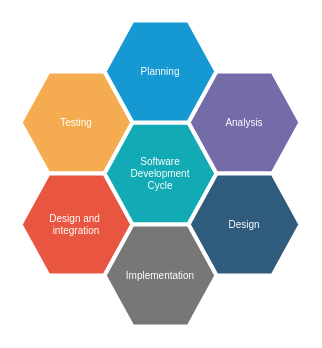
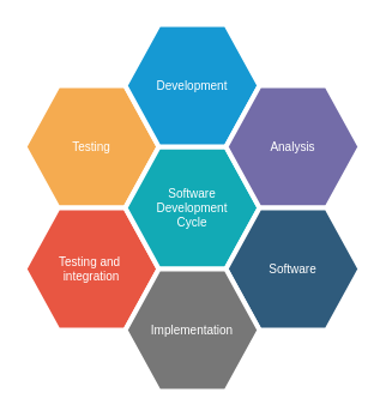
- <mxCell id="5" value="Planning" style="shape=hexagon;strokeWidth=4;html=1;fillColor=#1699D3;strokeColor=#ffffff;shadow=0;fontSize=10;fontColor=#FFFFFF;align=center;fontStyle=0;whiteSpace=wrap;spacing=10;rounded=0;" parent="1" vertex="1"><mxGeometry x="104" y="20" width="112" height="102" as="geometry" /></mxCell>
+ <mxCell id="5" value="Development" style="shape=hexagon;strokeWidth=4;html=1;fillColor=#1699D3;strokeColor=#ffffff;shadow=0;fontSize=10;fontColor=#FFFFFF;align=center;fontStyle=0;whiteSpace=wrap;spacing=10;rounded=0;" parent="1" vertex="1"><mxGeometry x="104" y="20" width="112" height="102" as="geometry" /></mxCell>
- <mxCell id="3" value="Design and&amp;nbsp;&lt;br&gt;integration" style="shape=hexagon;strokeWidth=4;html=1;fillColor=#E85642;strokeColor=#ffffff;shadow=0;fontSize=10;fontColor=#FFFFFF;align=center;fontStyle=0;whiteSpace=wrap;spacing=10;rounded=0;" parent="1" vertex="1"><mxGeometry x="20" y="173" width="112" height="102" as="geometry" /></mxCell>
+ <mxCell id="3" value="Testing and&amp;nbsp;&lt;br&gt;integration" style="shape=hexagon;strokeWidth=4;html=1;fillColor=#E85642;strokeColor=#ffffff;shadow=0;fontSize=10;fontColor=#FFFFFF;align=center;fontStyle=0;whiteSpace=wrap;spacing=10;rounded=0;" parent="1" vertex="1"><mxGeometry x="20" y="173" width="112" height="102" as="geometry" /></mxCell>
- <mxCell id="7" value="Design" style="shape=hexagon;strokeWidth=4;html=1;fillColor=#2F5B7C;strokeColor=#ffffff;shadow=0;fontSize=10;fontColor=#FFFFFF;align=center;fontStyle=0;whiteSpace=wrap;spacing=10;rounded=0;" parent="1" vertex="1"><mxGeometry x="188" y="173" width="112" height="102" as="geometry" /></mxCell>
+ <mxCell id="7" value="Software" style="shape=hexagon;strokeWidth=4;html=1;fillColor=#2F5B7C;strokeColor=#ffffff;shadow=0;fontSize=10;fontColor=#FFFFFF;align=center;fontStyle=0;whiteSpace=wrap;spacing=10;rounded=0;" parent="1" vertex="1"><mxGeometry x="188" y="173" width="112" height="102" as="geometry" /></mxCell>
